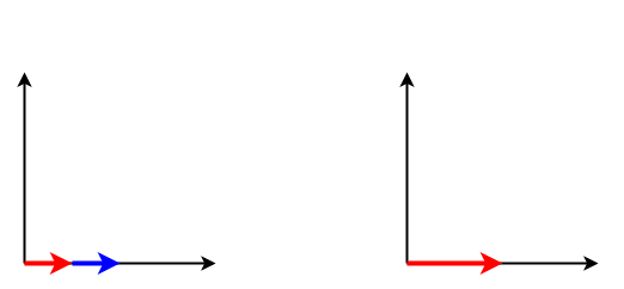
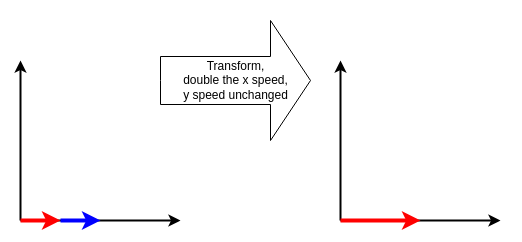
+ <mxCell id="8" value="&lt;div&gt;Transform,&lt;/div&gt;&lt;div&gt;double the x speed, &lt;br&gt;&lt;/div&gt;&lt;div&gt;y speed unchanged&lt;br&gt;&lt;/div&gt;" style="html=1;shadow=0;dashed=0;align=center;verticalAlign=middle;shape=mxgraph.arrows2.arrow;dy=0.6;dx=40;notch=0;" vertex="1" parent="1"><mxGeometry x="160" y="20" width="150" height="120" as="geometry" /></mxCell>
